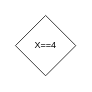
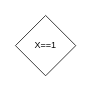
- <mxCell id="2" value="X==4" style="rhombus;whiteSpace=wrap;html=1;" vertex="1" parent="1"><mxGeometry x="20" y="20" width="80" height="80" as="geometry" /></mxCell>
+ <mxCell id="2" value="X==1" style="rhombus;whiteSpace=wrap;html=1;" vertex="1" parent="1"><mxGeometry x="20" y="20" width="80" height="80" as="geometry" /></mxCell>
